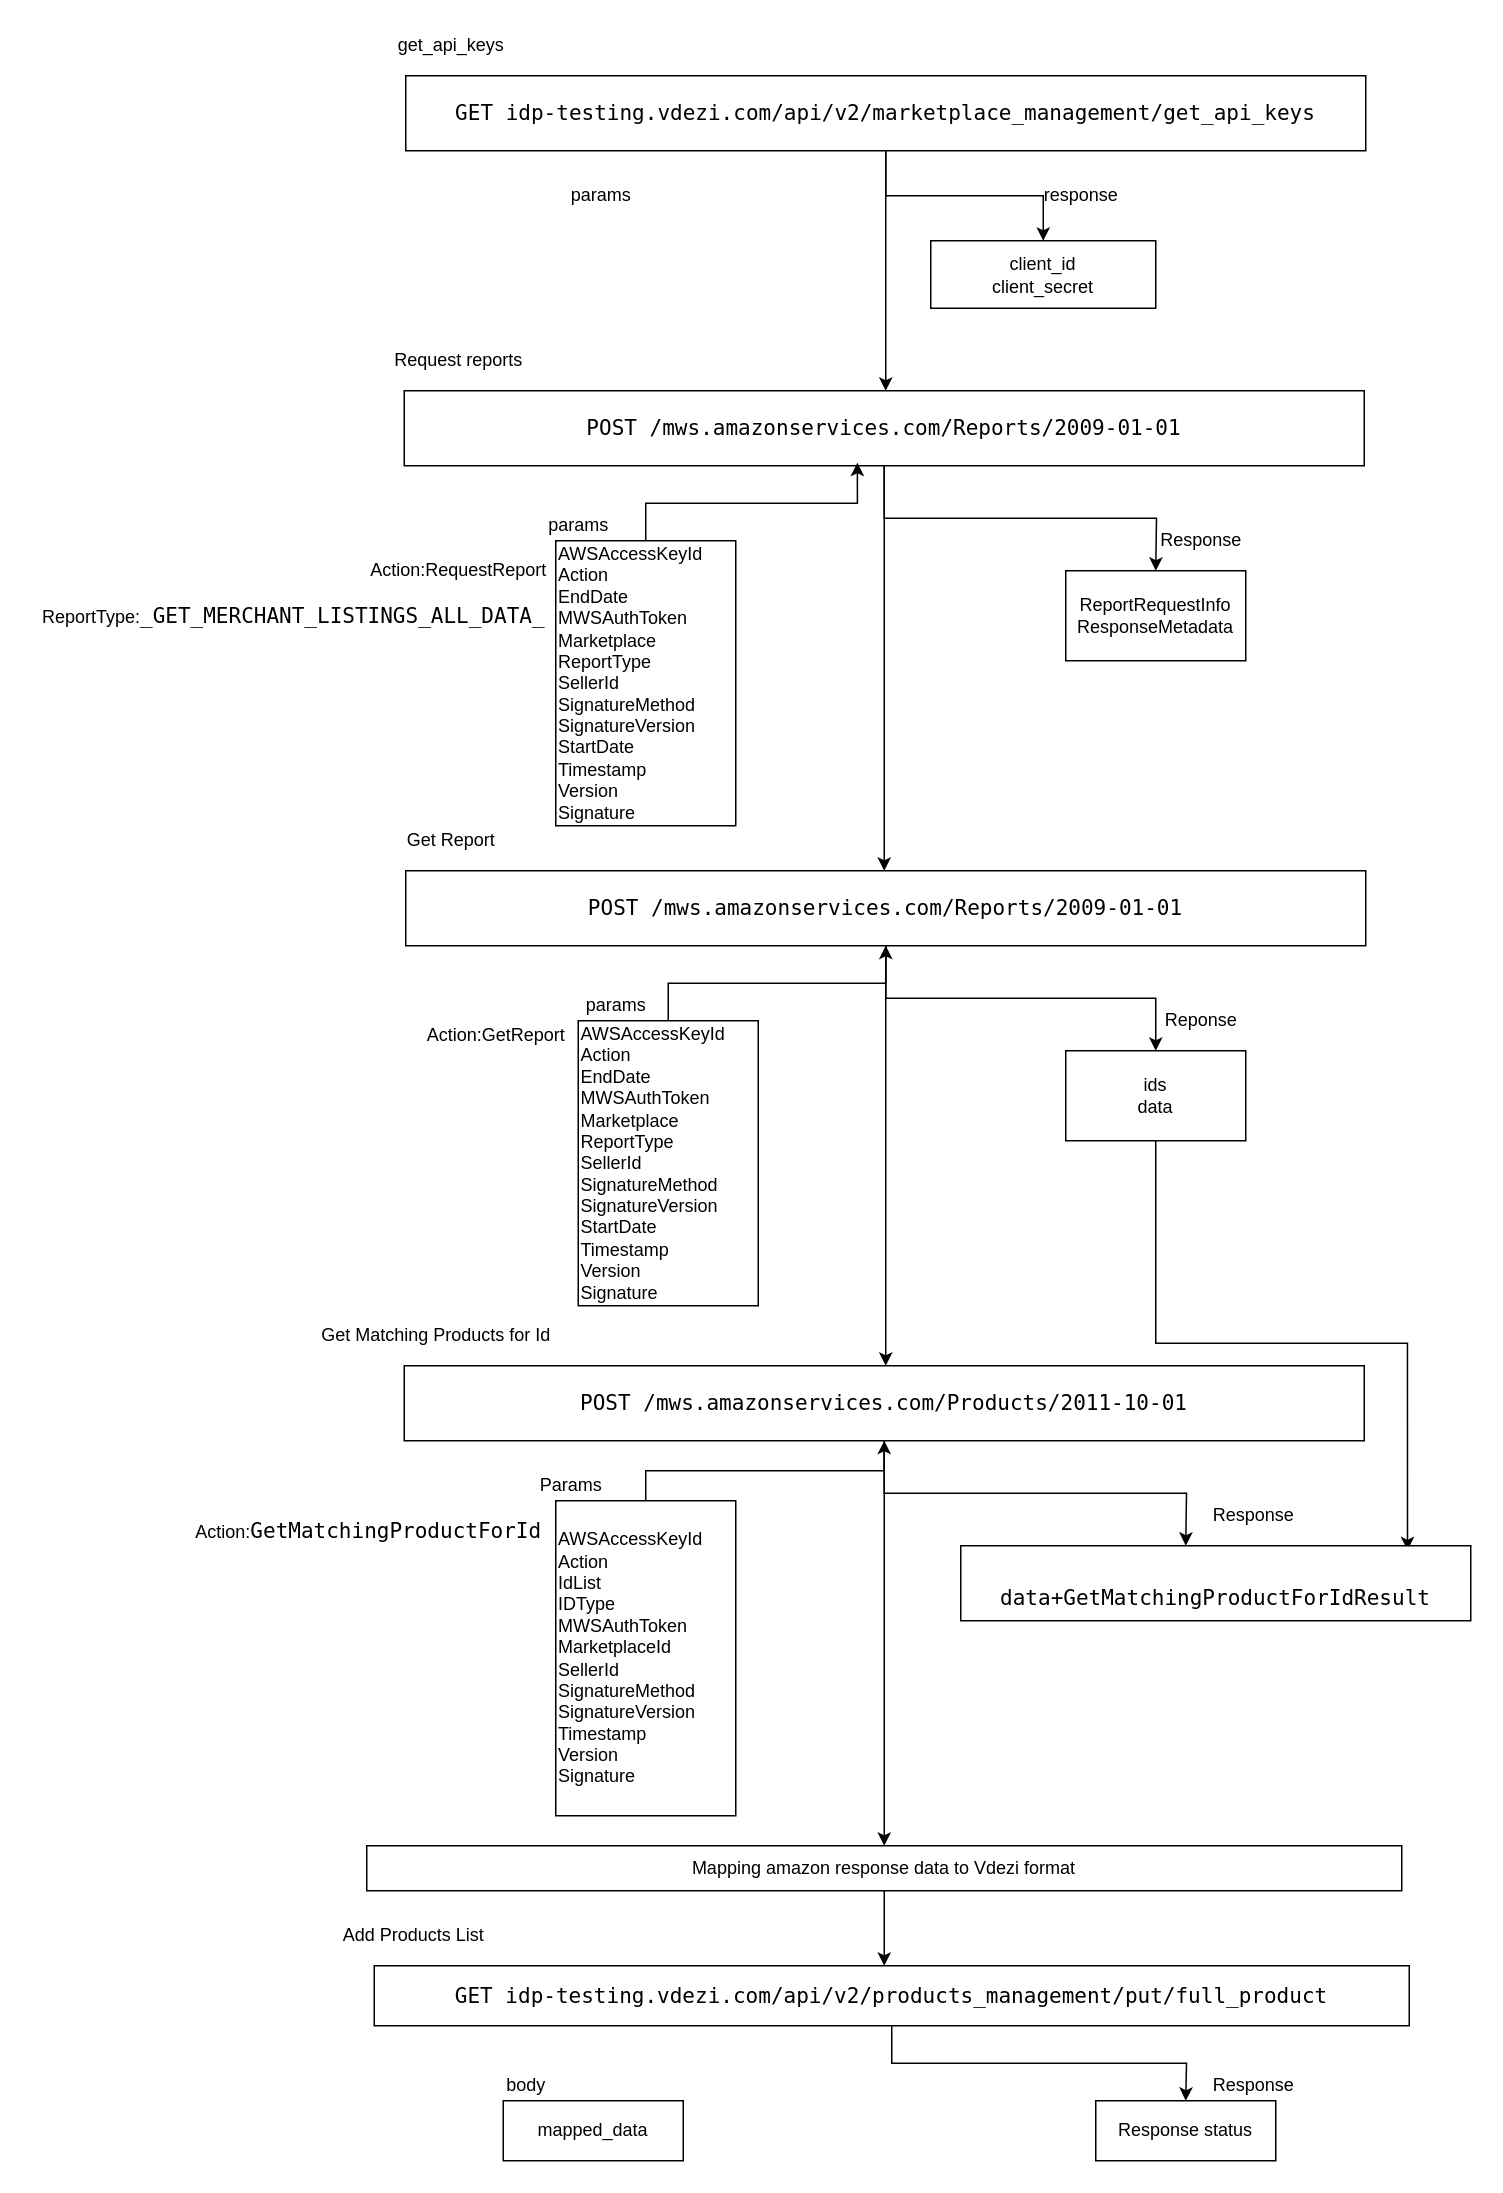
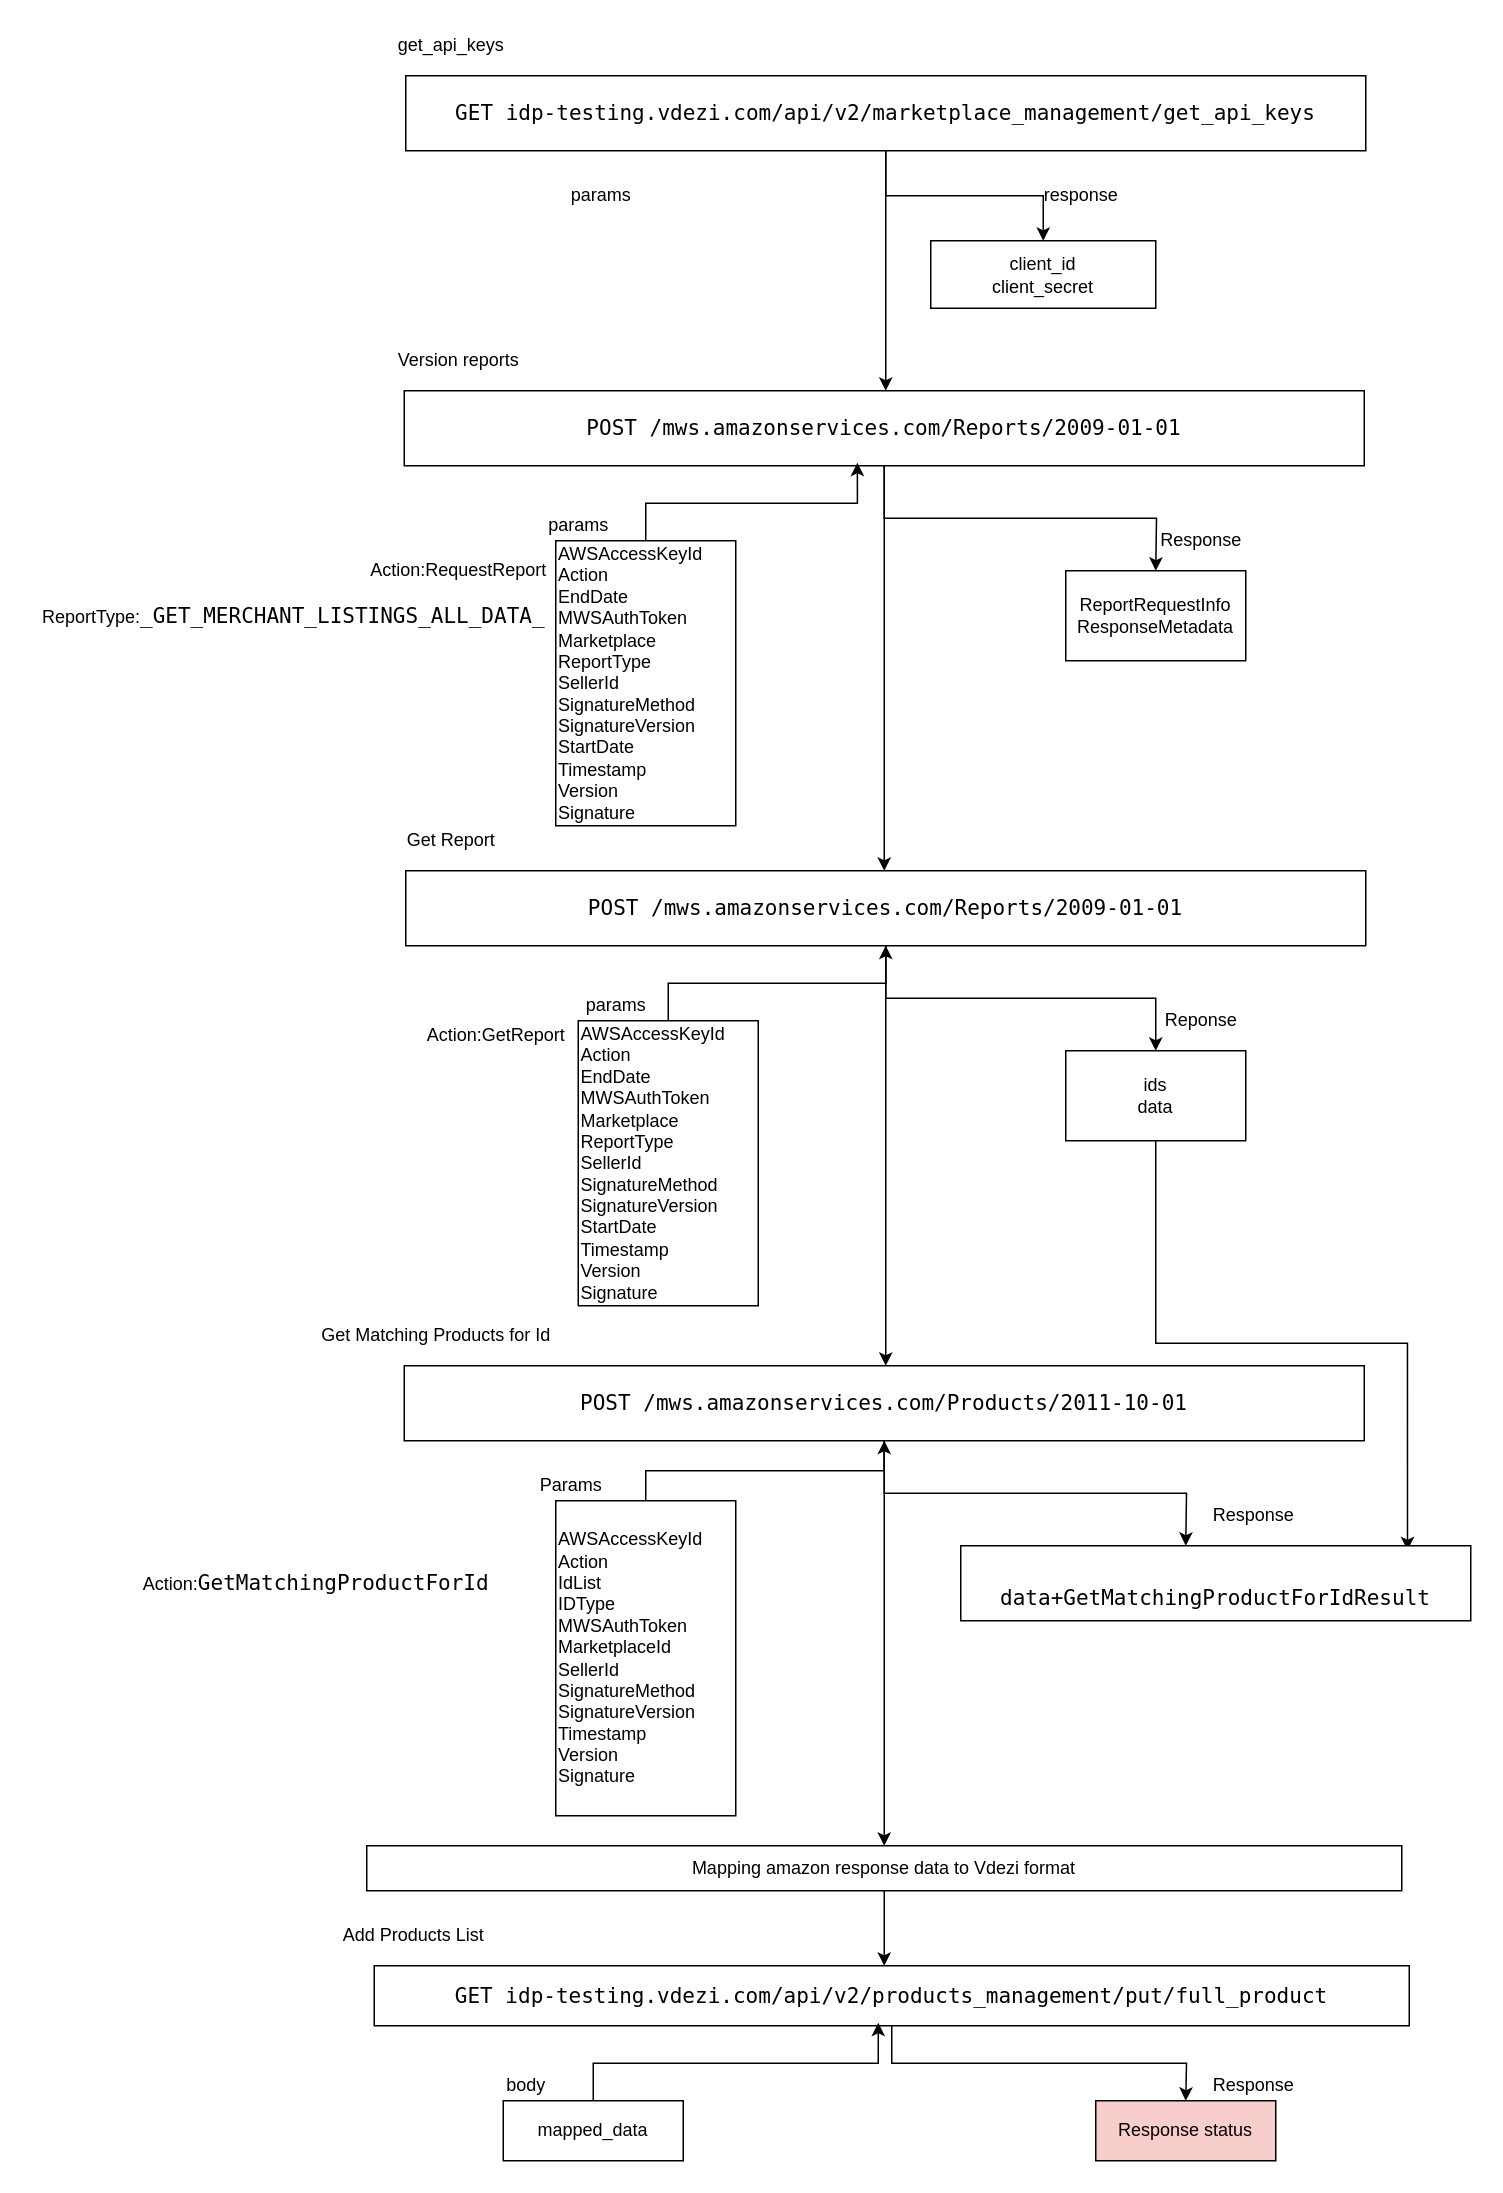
- <mxCell id="12" value="Request reports" style="text;html=1;align=center;verticalAlign=middle;resizable=0;points=[];autosize=1;" parent="1" vertex="1"><mxGeometry x="255" y="230" width="100" height="20" as="geometry" /></mxCell>
+ <mxCell id="12" value="Version reports" style="text;html=1;align=center;verticalAlign=middle;resizable=0;points=[];autosize=1;" parent="1" vertex="1"><mxGeometry x="255" y="230" width="100" height="20" as="geometry" /></mxCell>
- <mxCell id="35" value="&lt;span style=&quot;background-color: rgb(255 , 255 , 255)&quot;&gt;Action:&lt;span style=&quot;font-family: &amp;#34;droid sans mono&amp;#34; , monospace , monospace , &amp;#34;droid sans fallback&amp;#34; ; font-size: 14px&quot;&gt;GetMatchingProductForId&lt;/span&gt;&lt;/span&gt;" style="text;html=1;align=center;verticalAlign=middle;resizable=0;points=[];autosize=1;" parent="1" vertex="1"><mxGeometry x="120" y="1010" width="250" height="20" as="geometry" /></mxCell>
+ <mxCell id="35" value="&lt;span style=&quot;background-color: rgb(255 , 255 , 255)&quot;&gt;Action:&lt;span style=&quot;font-family: &amp;#34;droid sans mono&amp;#34; , monospace , monospace , &amp;#34;droid sans fallback&amp;#34; ; font-size: 14px&quot;&gt;GetMatchingProductForId&lt;/span&gt;&lt;/span&gt;" style="text;html=1;align=center;verticalAlign=middle;resizable=0;points=[];autosize=1;" parent="1" vertex="1"><mxGeometry x="85" y="1045" width="250" height="20" as="geometry" /></mxCell>
+ <mxCell id="46" style="edgeStyle=orthogonalEdgeStyle;rounded=0;orthogonalLoop=1;jettySize=auto;html=1;entryX=0.487;entryY=0.95;entryDx=0;entryDy=0;entryPerimeter=0;" parent="1" source="47" target="44" edge="1"><mxGeometry relative="1" as="geometry" /></mxCell>
- <mxCell id="49" value="Response status" style="whiteSpace=wrap;html=1;" parent="1" vertex="1"><mxGeometry x="730" y="1400" width="120" height="40" as="geometry" /></mxCell>
+ <mxCell id="49" value="Response status" style="whiteSpace=wrap;html=1;fillColor=#f8cecc;" parent="1" vertex="1"><mxGeometry x="730" y="1400" width="120" height="40" as="geometry" /></mxCell>
